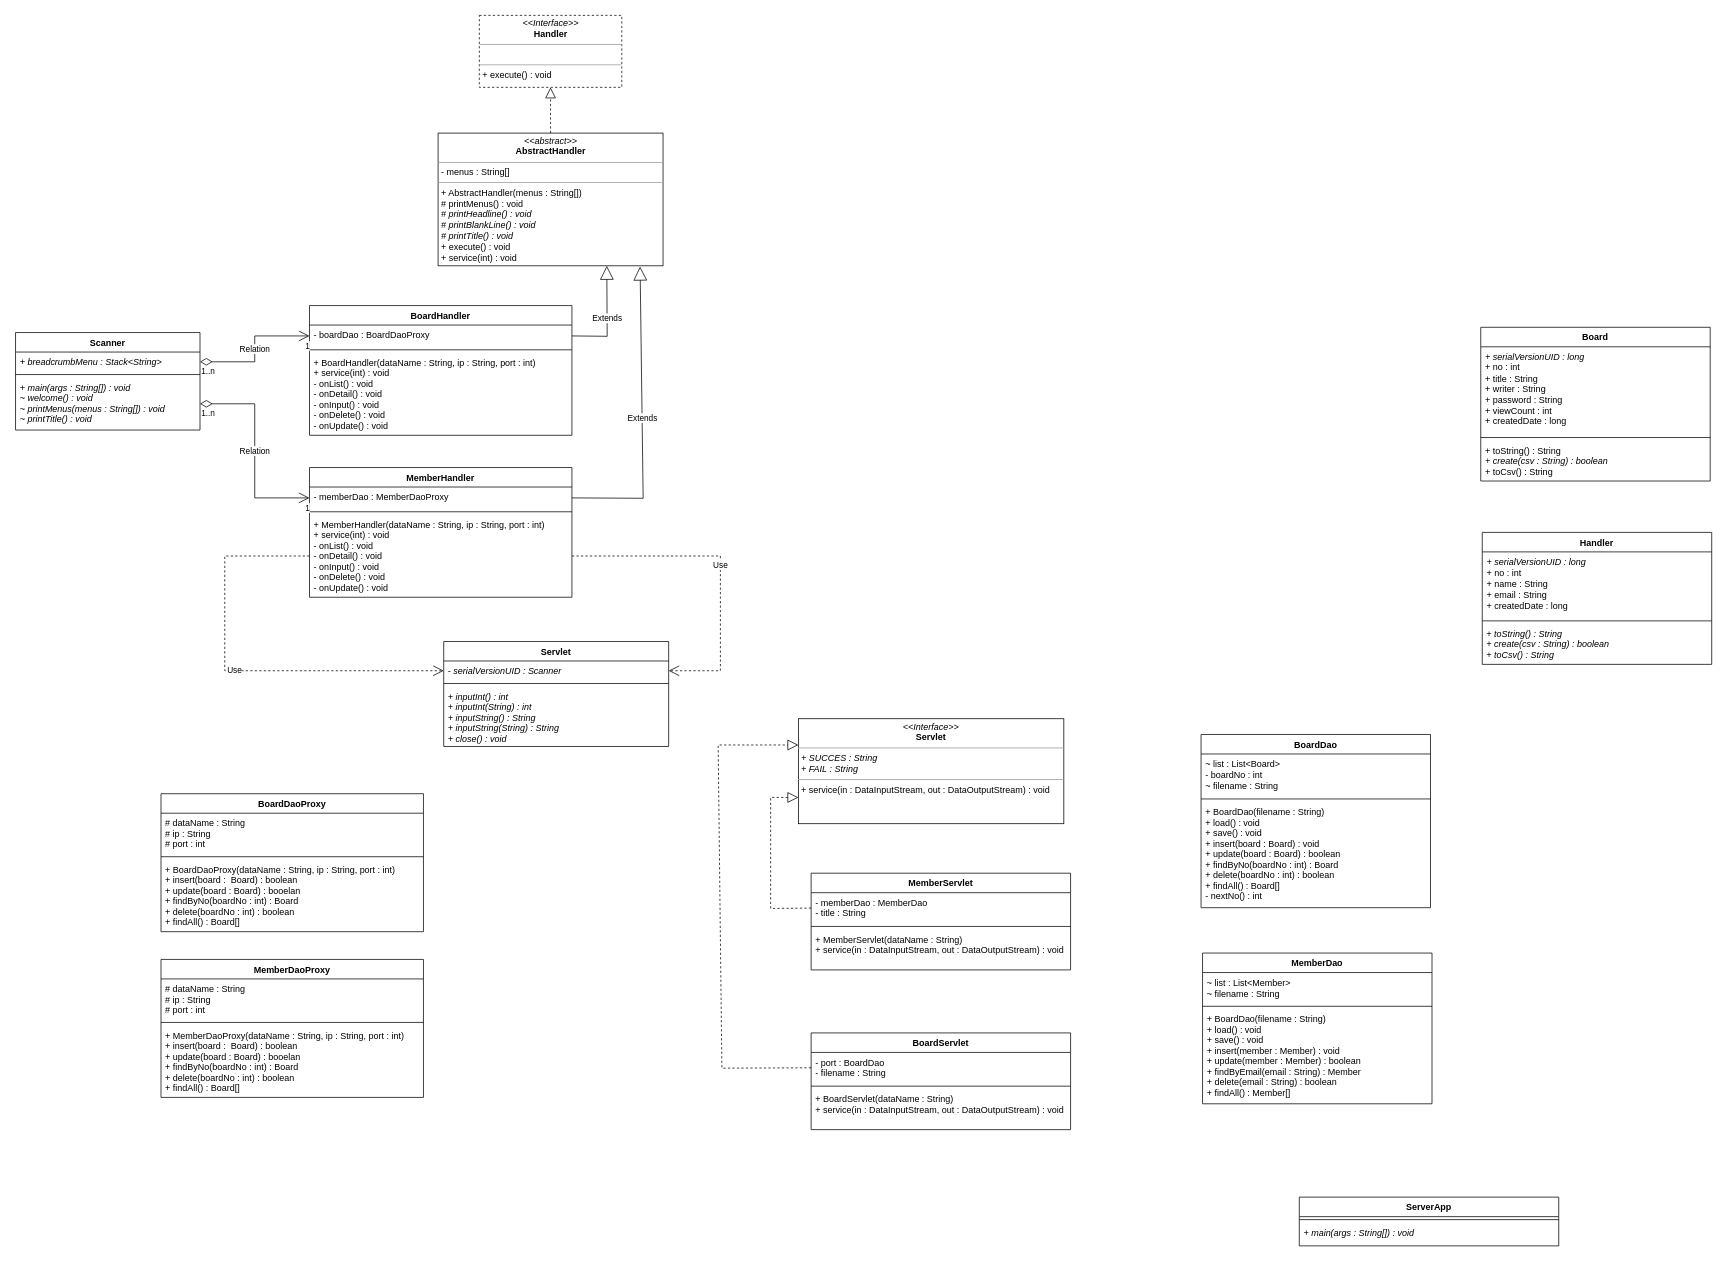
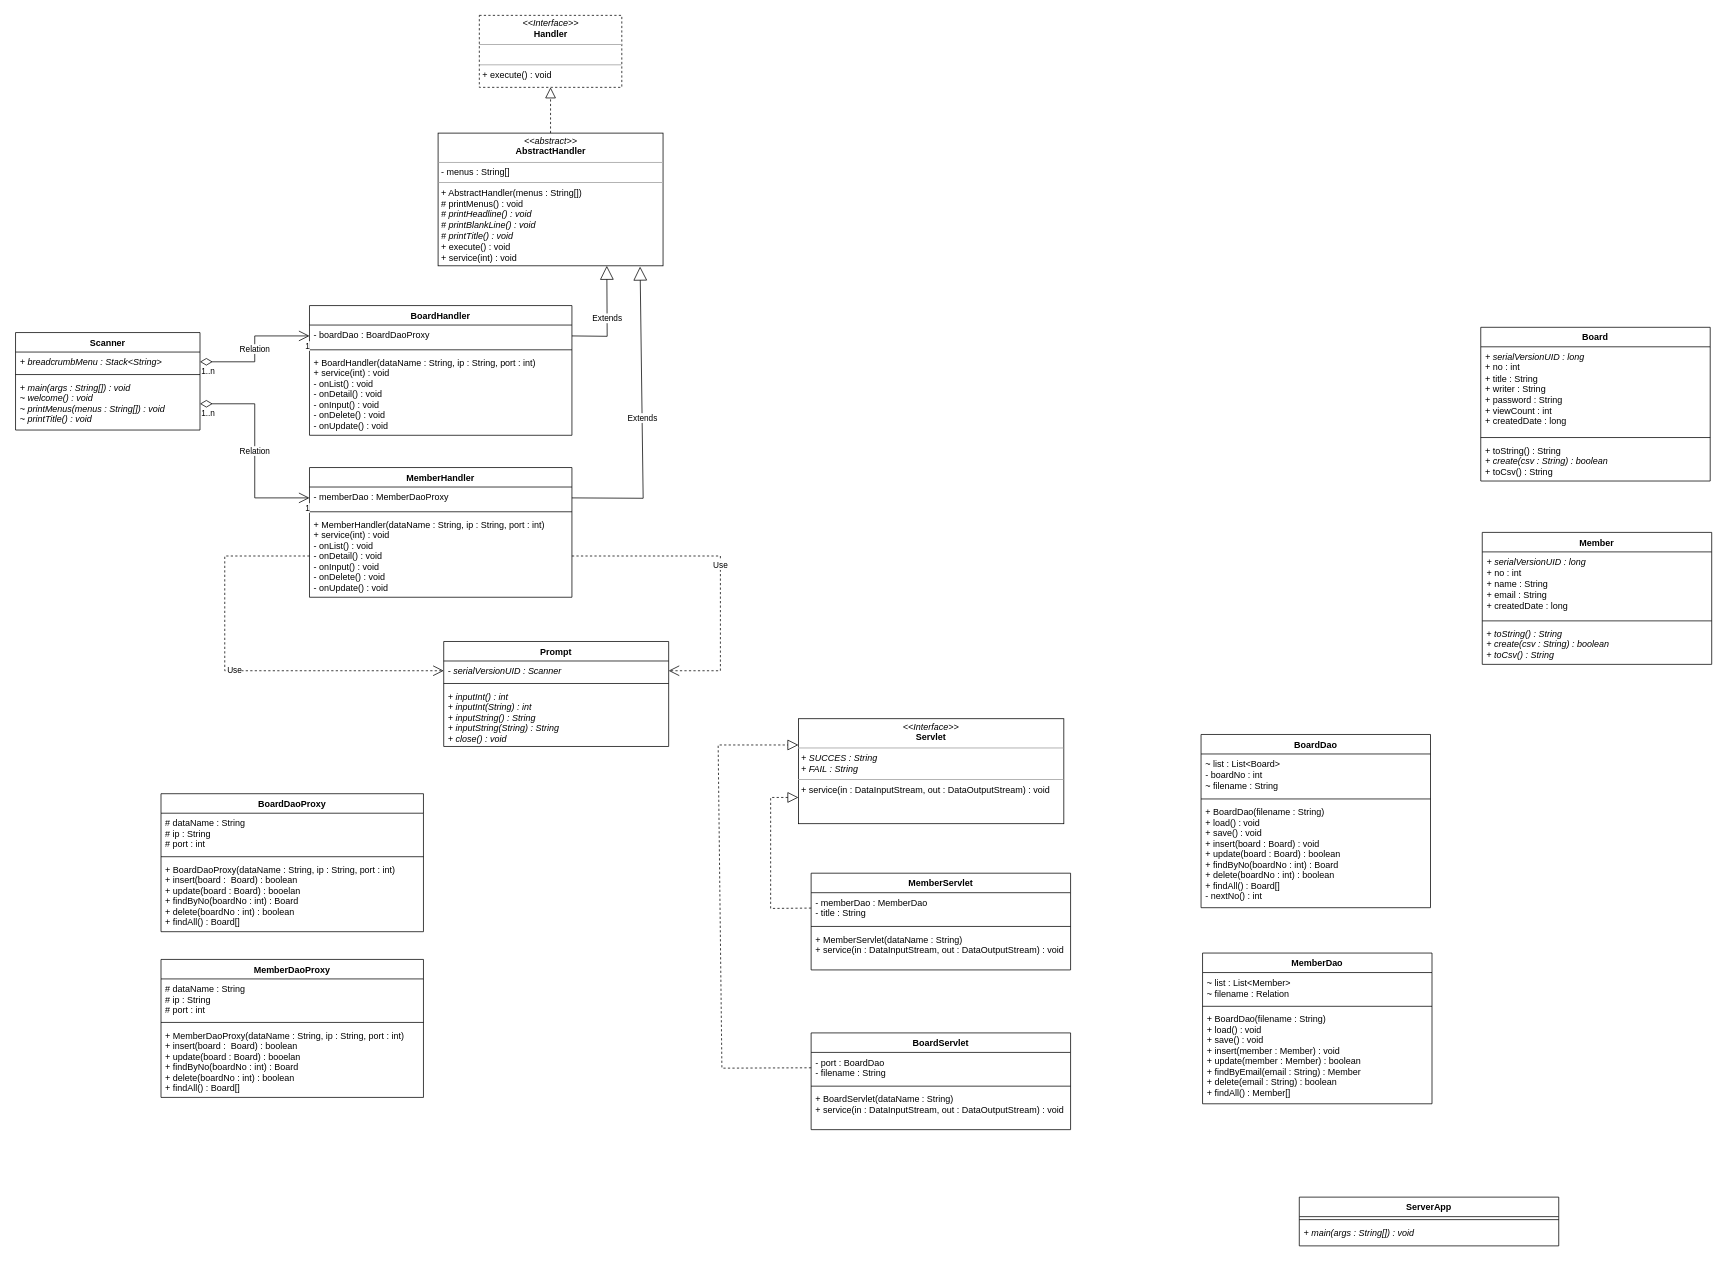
- <mxCell id="37" value="Handler" style="swimlane;fontStyle=1;align=center;verticalAlign=top;childLayout=stackLayout;horizontal=1;startSize=26;horizontalStack=0;resizeParent=1;resizeParentMax=0;resizeLast=0;collapsible=1;marginBottom=0;" vertex="1" parent="1"><mxGeometry x="1976" y="709.5" width="306" height="176" as="geometry" /></mxCell>
+ <mxCell id="37" value="Member" style="swimlane;fontStyle=1;align=center;verticalAlign=top;childLayout=stackLayout;horizontal=1;startSize=26;horizontalStack=0;resizeParent=1;resizeParentMax=0;resizeLast=0;collapsible=1;marginBottom=0;" vertex="1" parent="1"><mxGeometry x="1976" y="709.5" width="306" height="176" as="geometry" /></mxCell>
- <mxCell id="13" value="Servlet" style="swimlane;fontStyle=1;align=center;verticalAlign=top;childLayout=stackLayout;horizontal=1;startSize=26;horizontalStack=0;resizeParent=1;resizeParentMax=0;resizeLast=0;collapsible=1;marginBottom=0;fillColor=default;" parent="1" vertex="1"><mxGeometry x="591" y="855" width="300" height="140" as="geometry" /></mxCell>
+ <mxCell id="13" value="Prompt" style="swimlane;fontStyle=1;align=center;verticalAlign=top;childLayout=stackLayout;horizontal=1;startSize=26;horizontalStack=0;resizeParent=1;resizeParentMax=0;resizeLast=0;collapsible=1;marginBottom=0;fillColor=default;" parent="1" vertex="1"><mxGeometry x="591" y="855" width="300" height="140" as="geometry" /></mxCell>
- <mxCell id="46" value="~ list : List&amp;lt;Member&amp;gt;&lt;br&gt;~ filename : String" style="text;strokeColor=none;fillColor=none;align=left;verticalAlign=top;spacingLeft=4;spacingRight=4;overflow=hidden;rotatable=0;points=[[0,0.5],[1,0.5]];portConstraint=eastwest;fontStyle=0;html=1;" vertex="1" parent="45"><mxGeometry y="26" width="306" height="41" as="geometry" /></mxCell>
+ <mxCell id="46" value="~ list : List&amp;lt;Member&amp;gt;&lt;br&gt;~ filename : Relation" style="text;strokeColor=none;fillColor=none;align=left;verticalAlign=top;spacingLeft=4;spacingRight=4;overflow=hidden;rotatable=0;points=[[0,0.5],[1,0.5]];portConstraint=eastwest;fontStyle=0;html=1;" vertex="1" parent="45"><mxGeometry y="26" width="306" height="41" as="geometry" /></mxCell>
